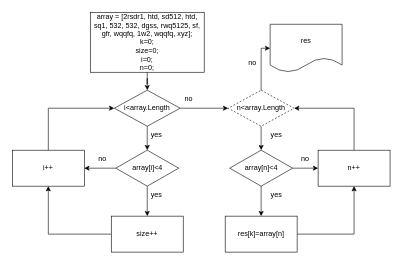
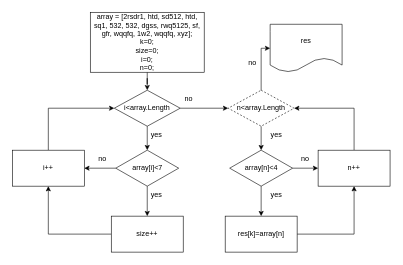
- <mxCell id="9" value="array[i]&amp;lt;4" style="rhombus;whiteSpace=wrap;html=1;" vertex="1" parent="1"><mxGeometry x="192.5" y="250" width="105" height="60" as="geometry" /></mxCell>
+ <mxCell id="9" value="array[i]&amp;lt;7" style="rhombus;whiteSpace=wrap;html=1;" vertex="1" parent="1"><mxGeometry x="192.5" y="250" width="105" height="60" as="geometry" /></mxCell>
